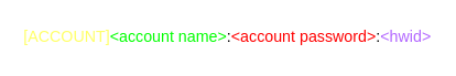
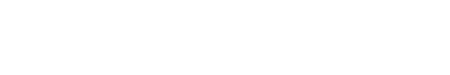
- <mxCell id="2" value="&lt;font color=&quot;#ffff66&quot; style=&quot;font-size: 19px;&quot;&gt;[ACCOUNT]&lt;/font&gt;&lt;font color=&quot;#00ff00&quot; style=&quot;font-size: 19px;&quot;&gt;&amp;lt;account name&amp;gt;&lt;/font&gt;:&lt;font color=&quot;#ff0000&quot; style=&quot;font-size: 19px;&quot;&gt;&amp;lt;account password&amp;gt;&lt;/font&gt;:&lt;font color=&quot;#b266ff&quot; style=&quot;font-size: 19px;&quot;&gt;&amp;lt;hwid&amp;gt;&lt;/font&gt;" style="text;html=1;align=center;verticalAlign=middle;whiteSpace=wrap;rounded=0;fontSize=19;" vertex="1" parent="1"><mxGeometry x="20" y="20" width="510" height="50" as="geometry" /></mxCell>
